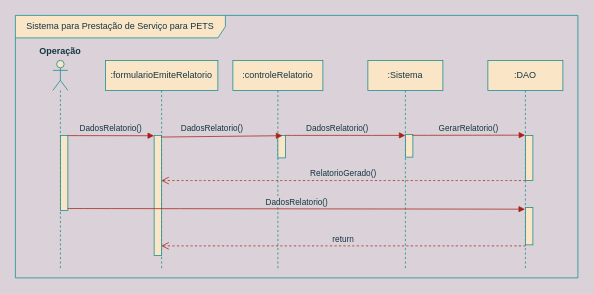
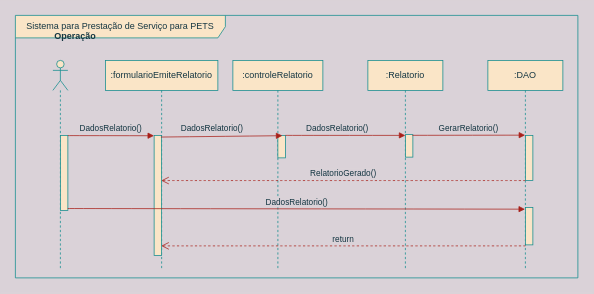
- <mxCell id="16" value="Operação" style="text;align=center;fontStyle=1;verticalAlign=middle;spacingLeft=3;spacingRight=3;strokeColor=none;rotatable=0;points=[[0,0.5],[1,0.5]];portConstraint=eastwest;fontColor=#143642;" parent="1" vertex="1"><mxGeometry x="40" y="54" width="80" height="26" as="geometry" /></mxCell>
+ <mxCell id="16" value="Operação" style="text;align=center;fontStyle=1;verticalAlign=middle;spacingLeft=3;spacingRight=3;strokeColor=none;rotatable=0;points=[[0,0.5],[1,0.5]];portConstraint=eastwest;fontColor=#143642;" parent="1" vertex="1"><mxGeometry x="60" y="34" width="80" height="26" as="geometry" /></mxCell>
- <mxCell id="9" value=":Sistema" style="shape=umlLifeline;perimeter=lifelinePerimeter;whiteSpace=wrap;html=1;container=1;collapsible=0;recursiveResize=0;outlineConnect=0;fillColor=#FAE5C7;strokeColor=#0F8B8D;fontColor=#143642;" parent="1" vertex="1"><mxGeometry x="490" y="80" width="100" height="280" as="geometry" /></mxCell>
+ <mxCell id="9" value=":Relatorio" style="shape=umlLifeline;perimeter=lifelinePerimeter;whiteSpace=wrap;html=1;container=1;collapsible=0;recursiveResize=0;outlineConnect=0;fillColor=#FAE5C7;strokeColor=#0F8B8D;fontColor=#143642;" parent="1" vertex="1"><mxGeometry x="490" y="80" width="100" height="280" as="geometry" /></mxCell>
